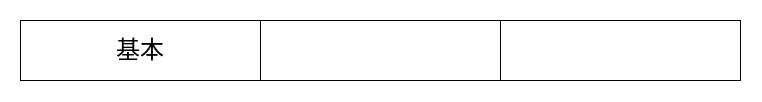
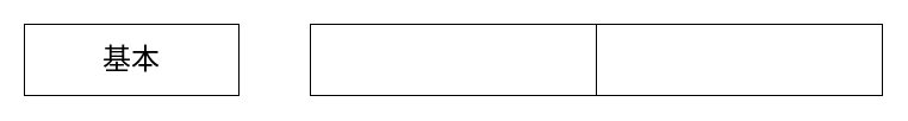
- <mxCell id="4" value="&lt;font style=&quot;font-size: 24px;&quot; face=&quot;Helvetica&quot;&gt;基本&lt;/font&gt;" style="whiteSpace=wrap;html=1;movable=1;resizable=1;rotatable=1;deletable=1;editable=1;locked=0;connectable=1;" vertex="1" parent="1"><mxGeometry x="20" y="20" width="240" height="60" as="geometry" /></mxCell>
+ <mxCell id="4" value="&lt;font style=&quot;font-size: 24px;&quot; face=&quot;Helvetica&quot;&gt;基本&lt;/font&gt;" style="whiteSpace=wrap;html=1;movable=1;resizable=1;rotatable=1;deletable=1;editable=1;locked=0;connectable=1;" vertex="1" parent="1"><mxGeometry x="20" y="20" width="180" height="60" as="geometry" /></mxCell>
